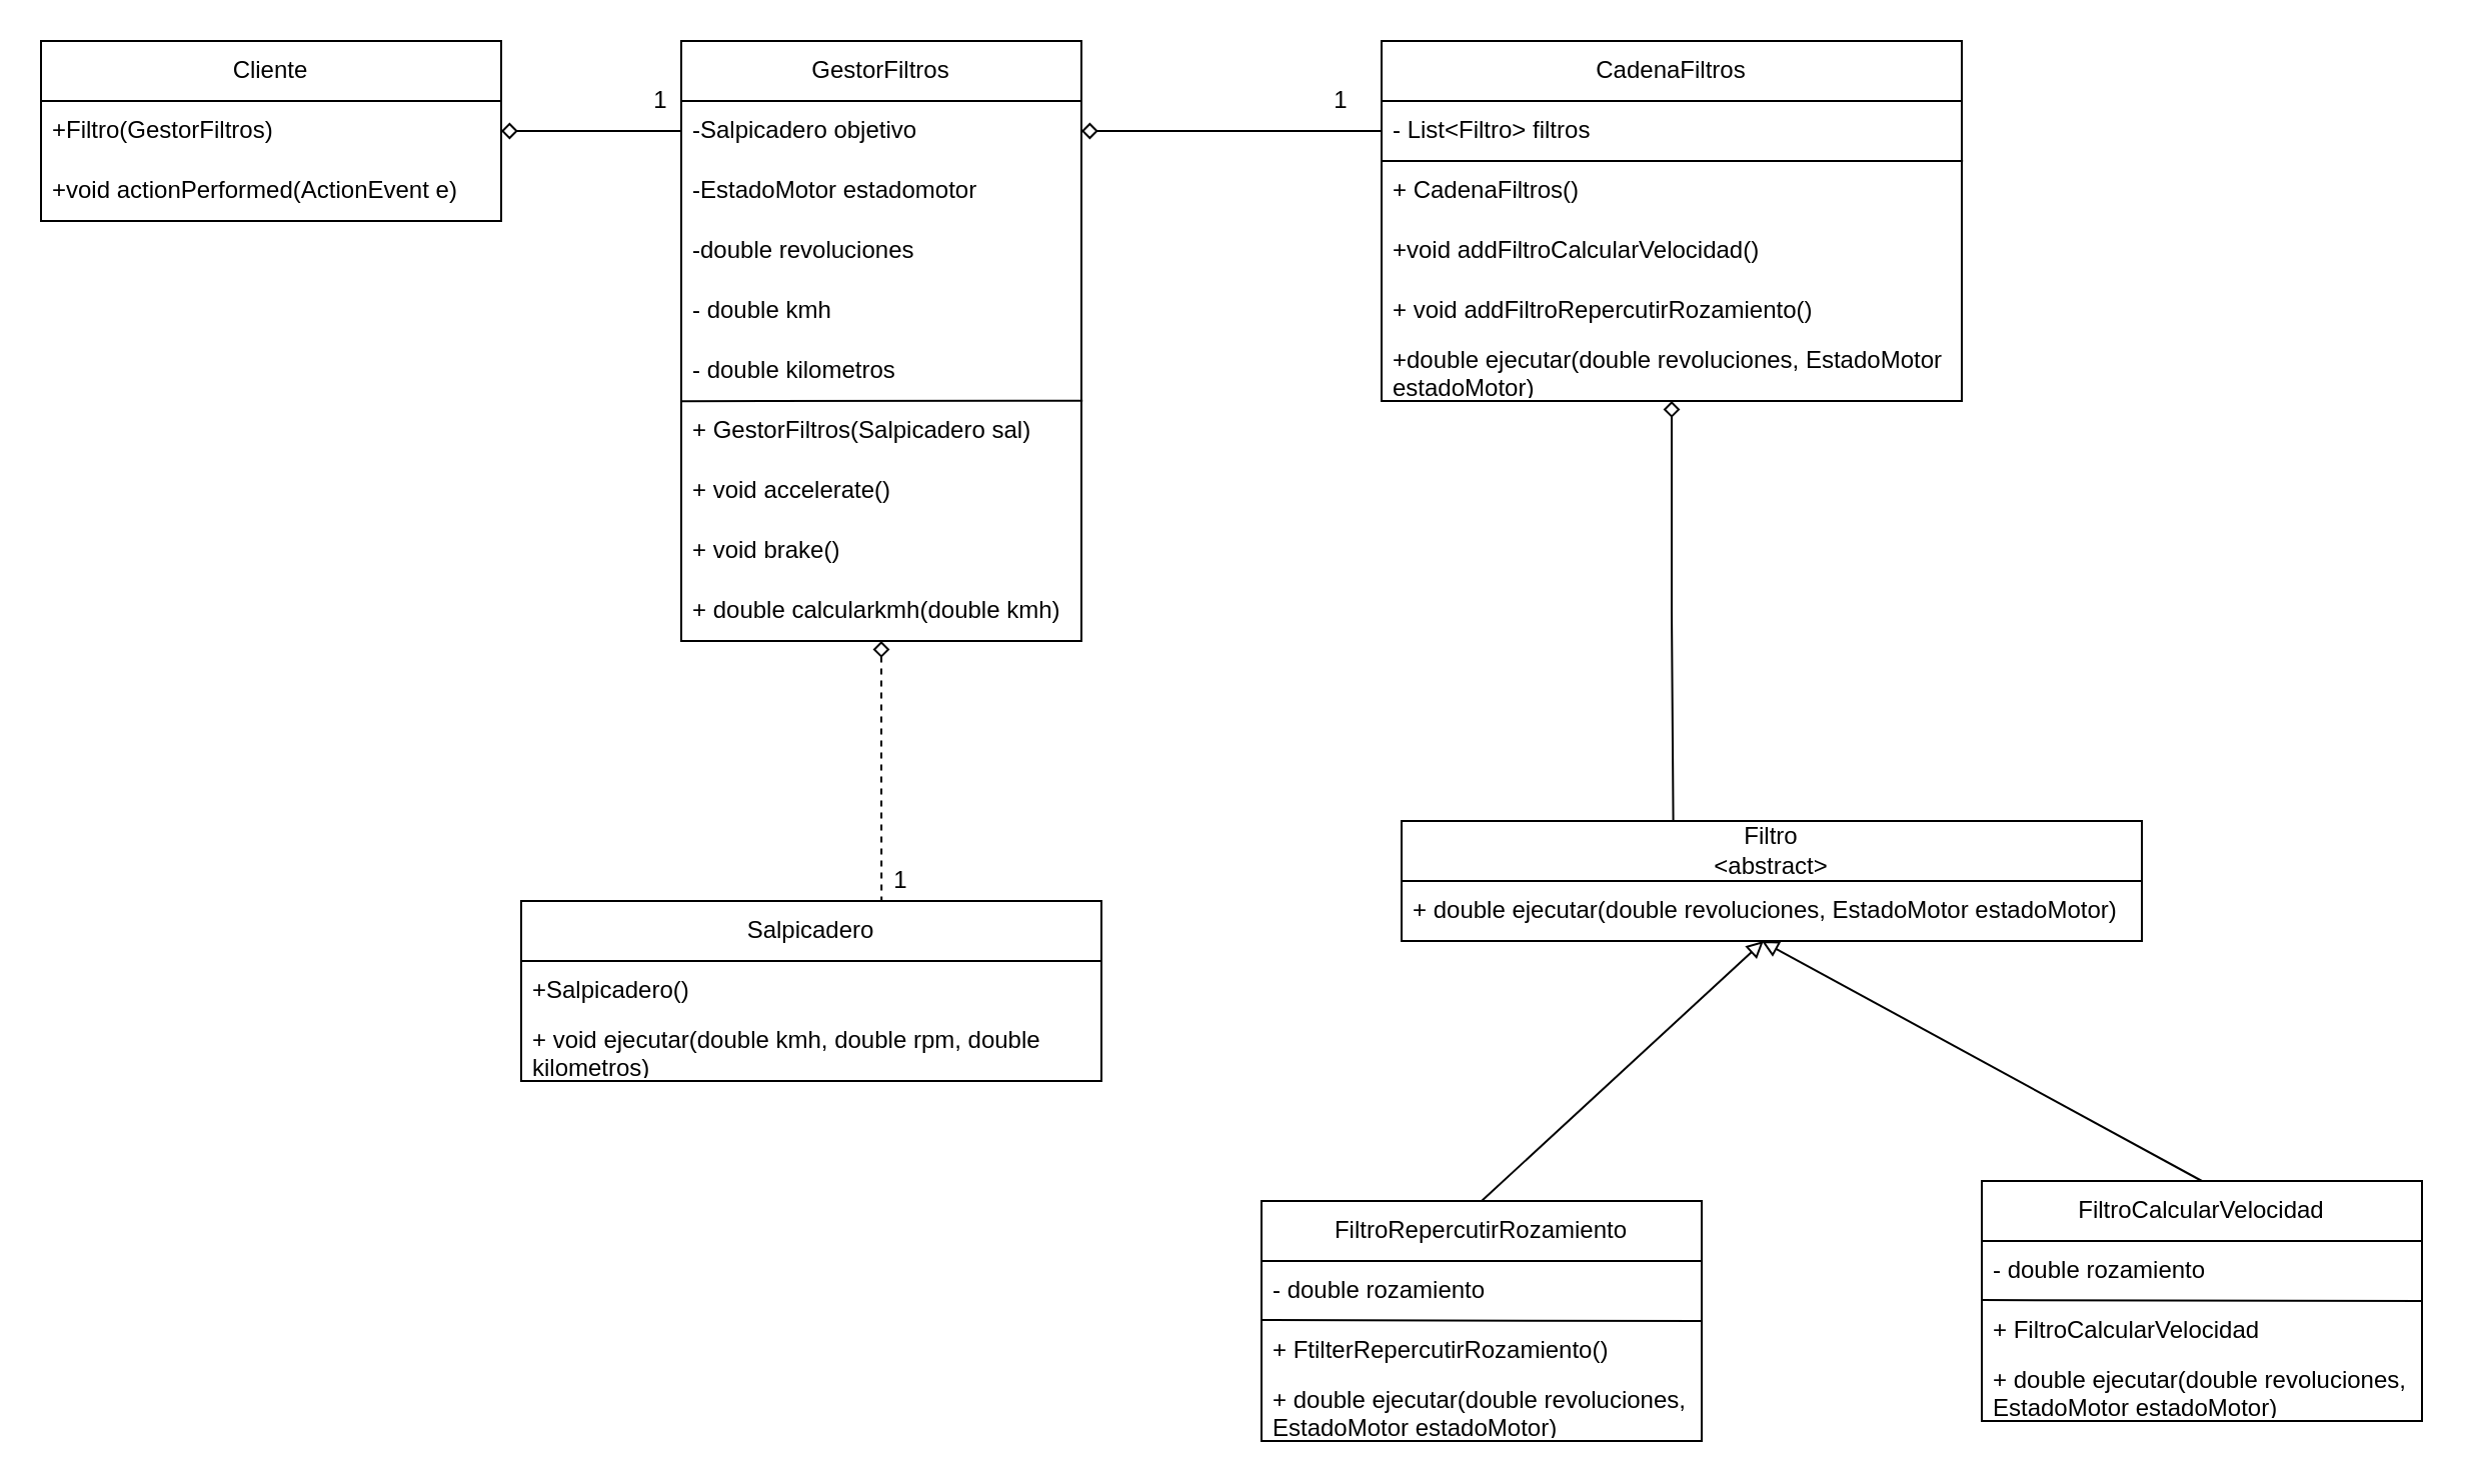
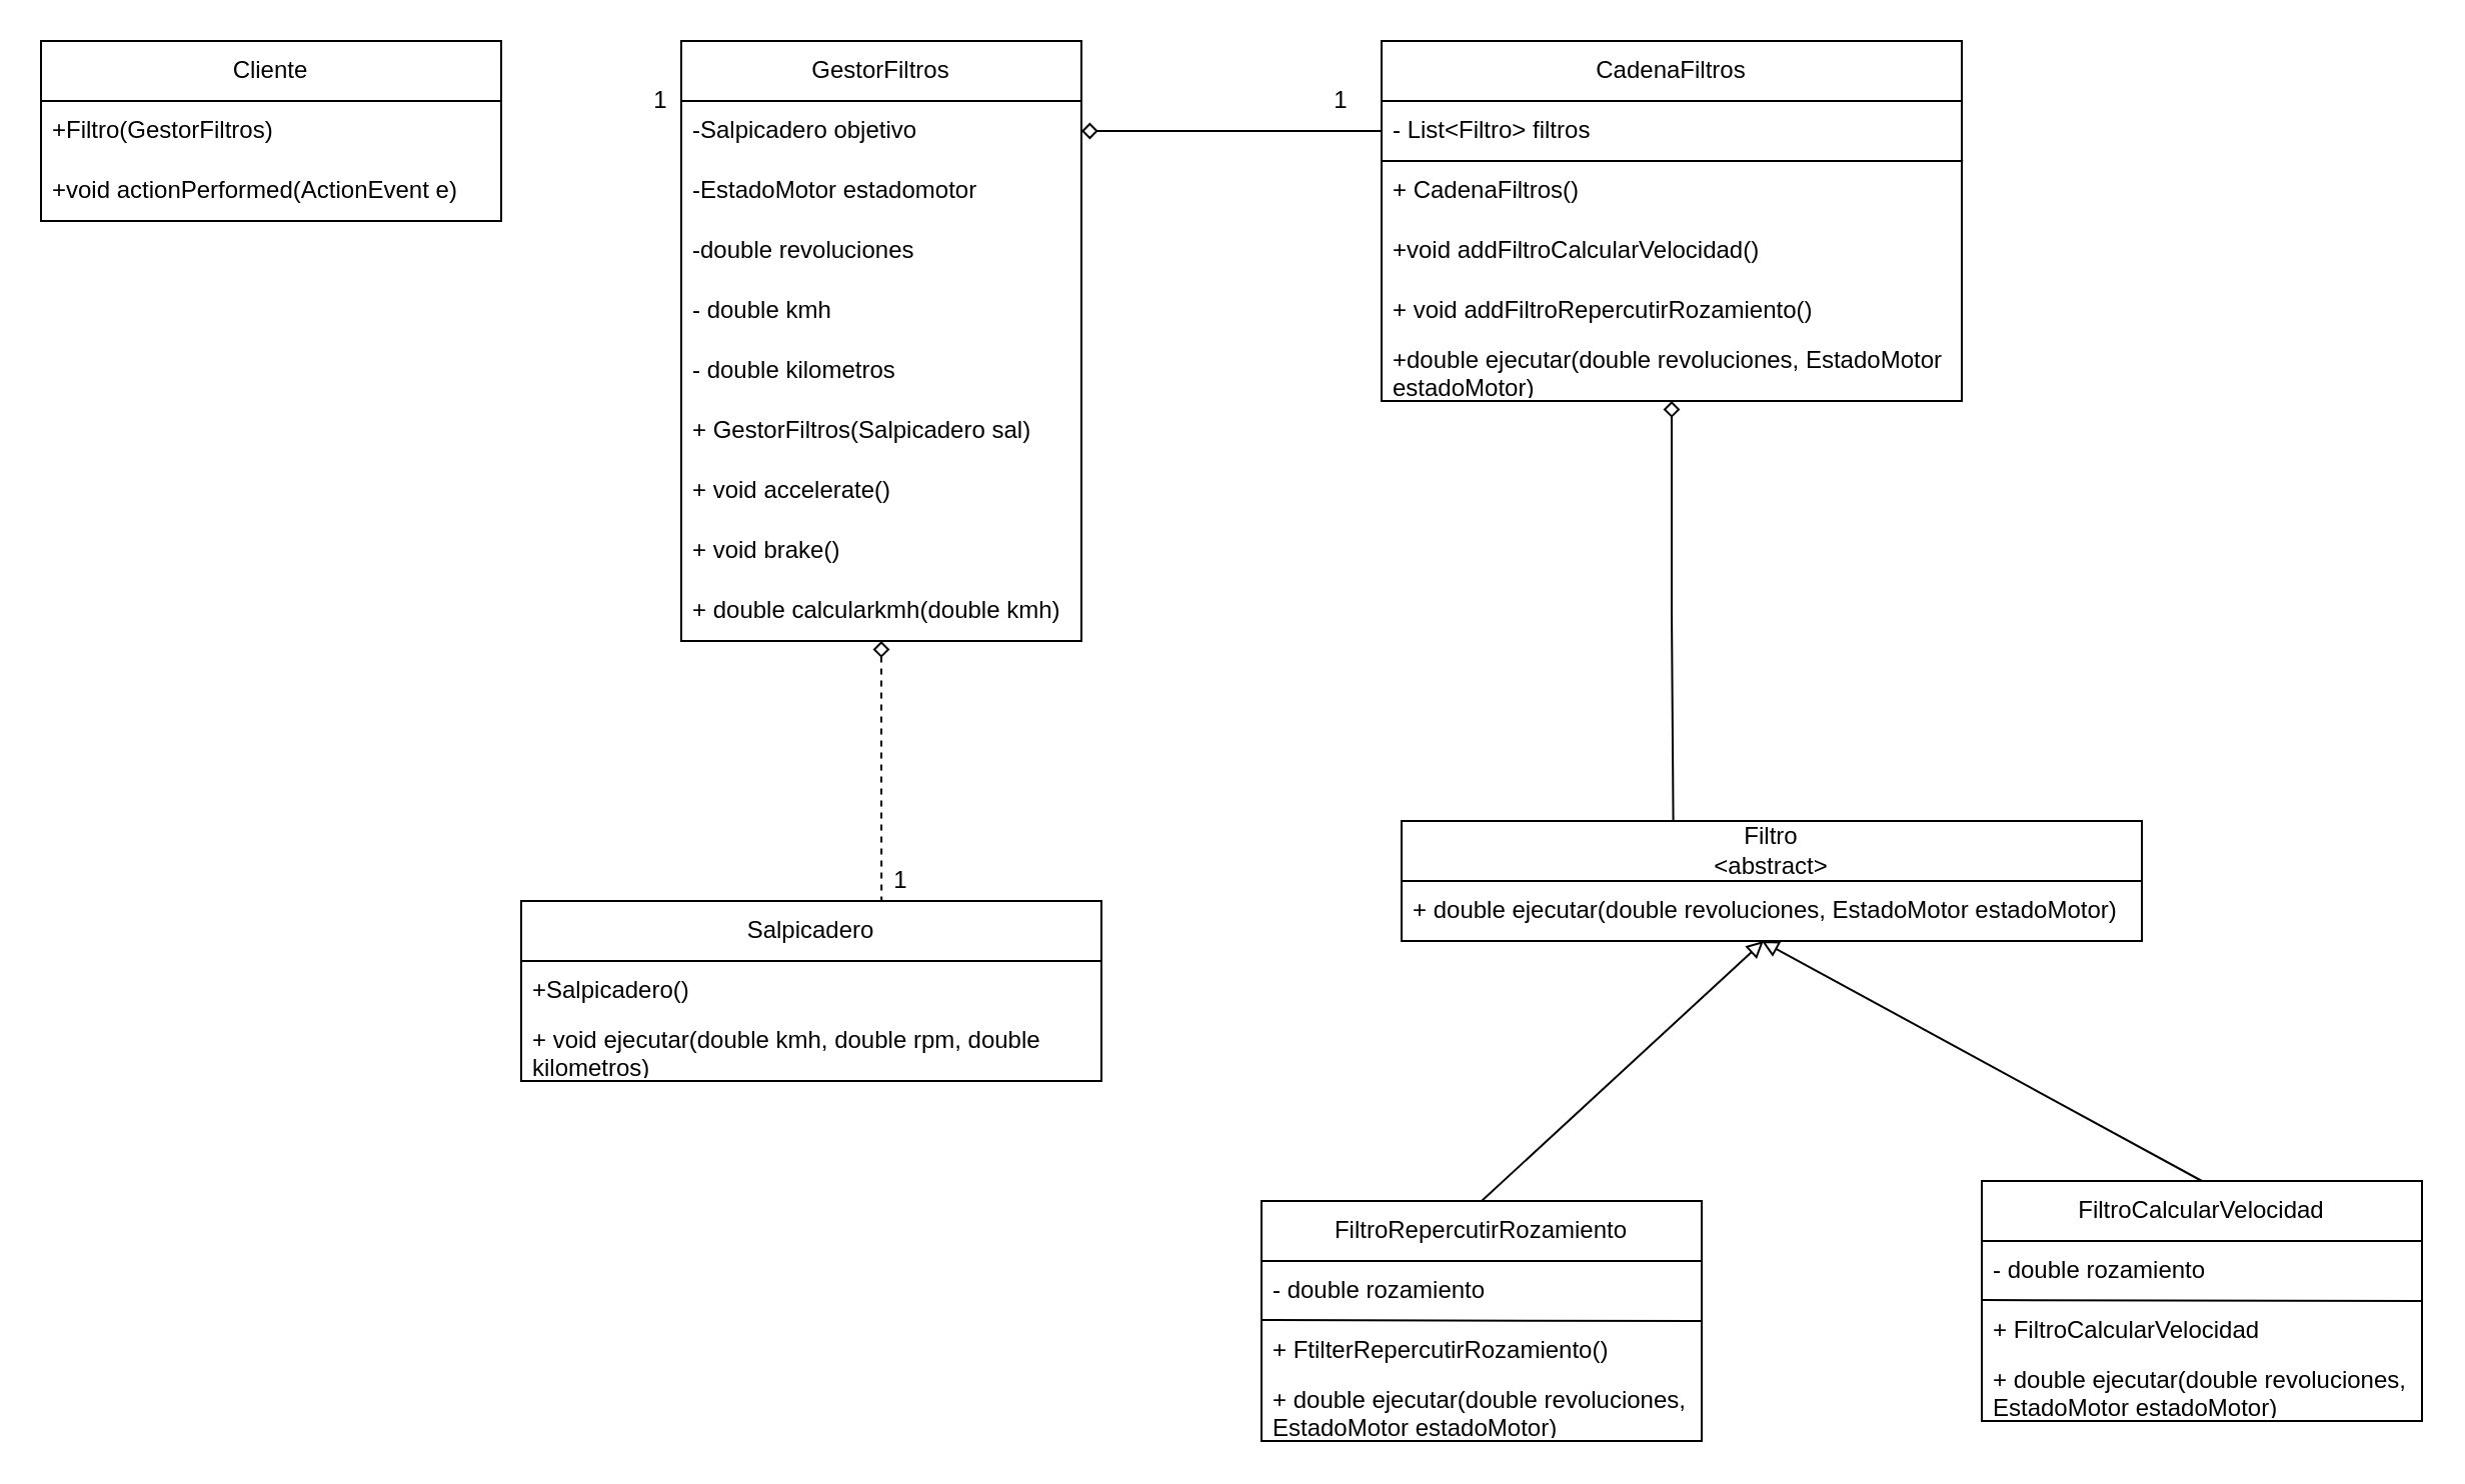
- <mxCell id="40" style="edgeStyle=orthogonalEdgeStyle;rounded=0;orthogonalLoop=1;jettySize=auto;html=1;exitX=1;exitY=0.5;exitDx=0;exitDy=0;entryX=0;entryY=0.5;entryDx=0;entryDy=0;startArrow=diamond;startFill=0;endArrow=none;endFill=0;" edge="1" parent="1" source="3" target="25"><mxGeometry relative="1" as="geometry" /></mxCell>
- <mxCell id="34" value="" style="endArrow=none;html=1;rounded=0;exitX=0.002;exitY=0.003;exitDx=0;exitDy=0;exitPerimeter=0;entryX=1.003;entryY=0.996;entryDx=0;entryDy=0;entryPerimeter=0;" edge="1" parent="24" source="30" target="29"><mxGeometry width="50" height="50" relative="1" as="geometry"><mxPoint x="80" y="210" as="sourcePoint" /><mxPoint x="200" y="180" as="targetPoint" /></mxGeometry></mxCell>
